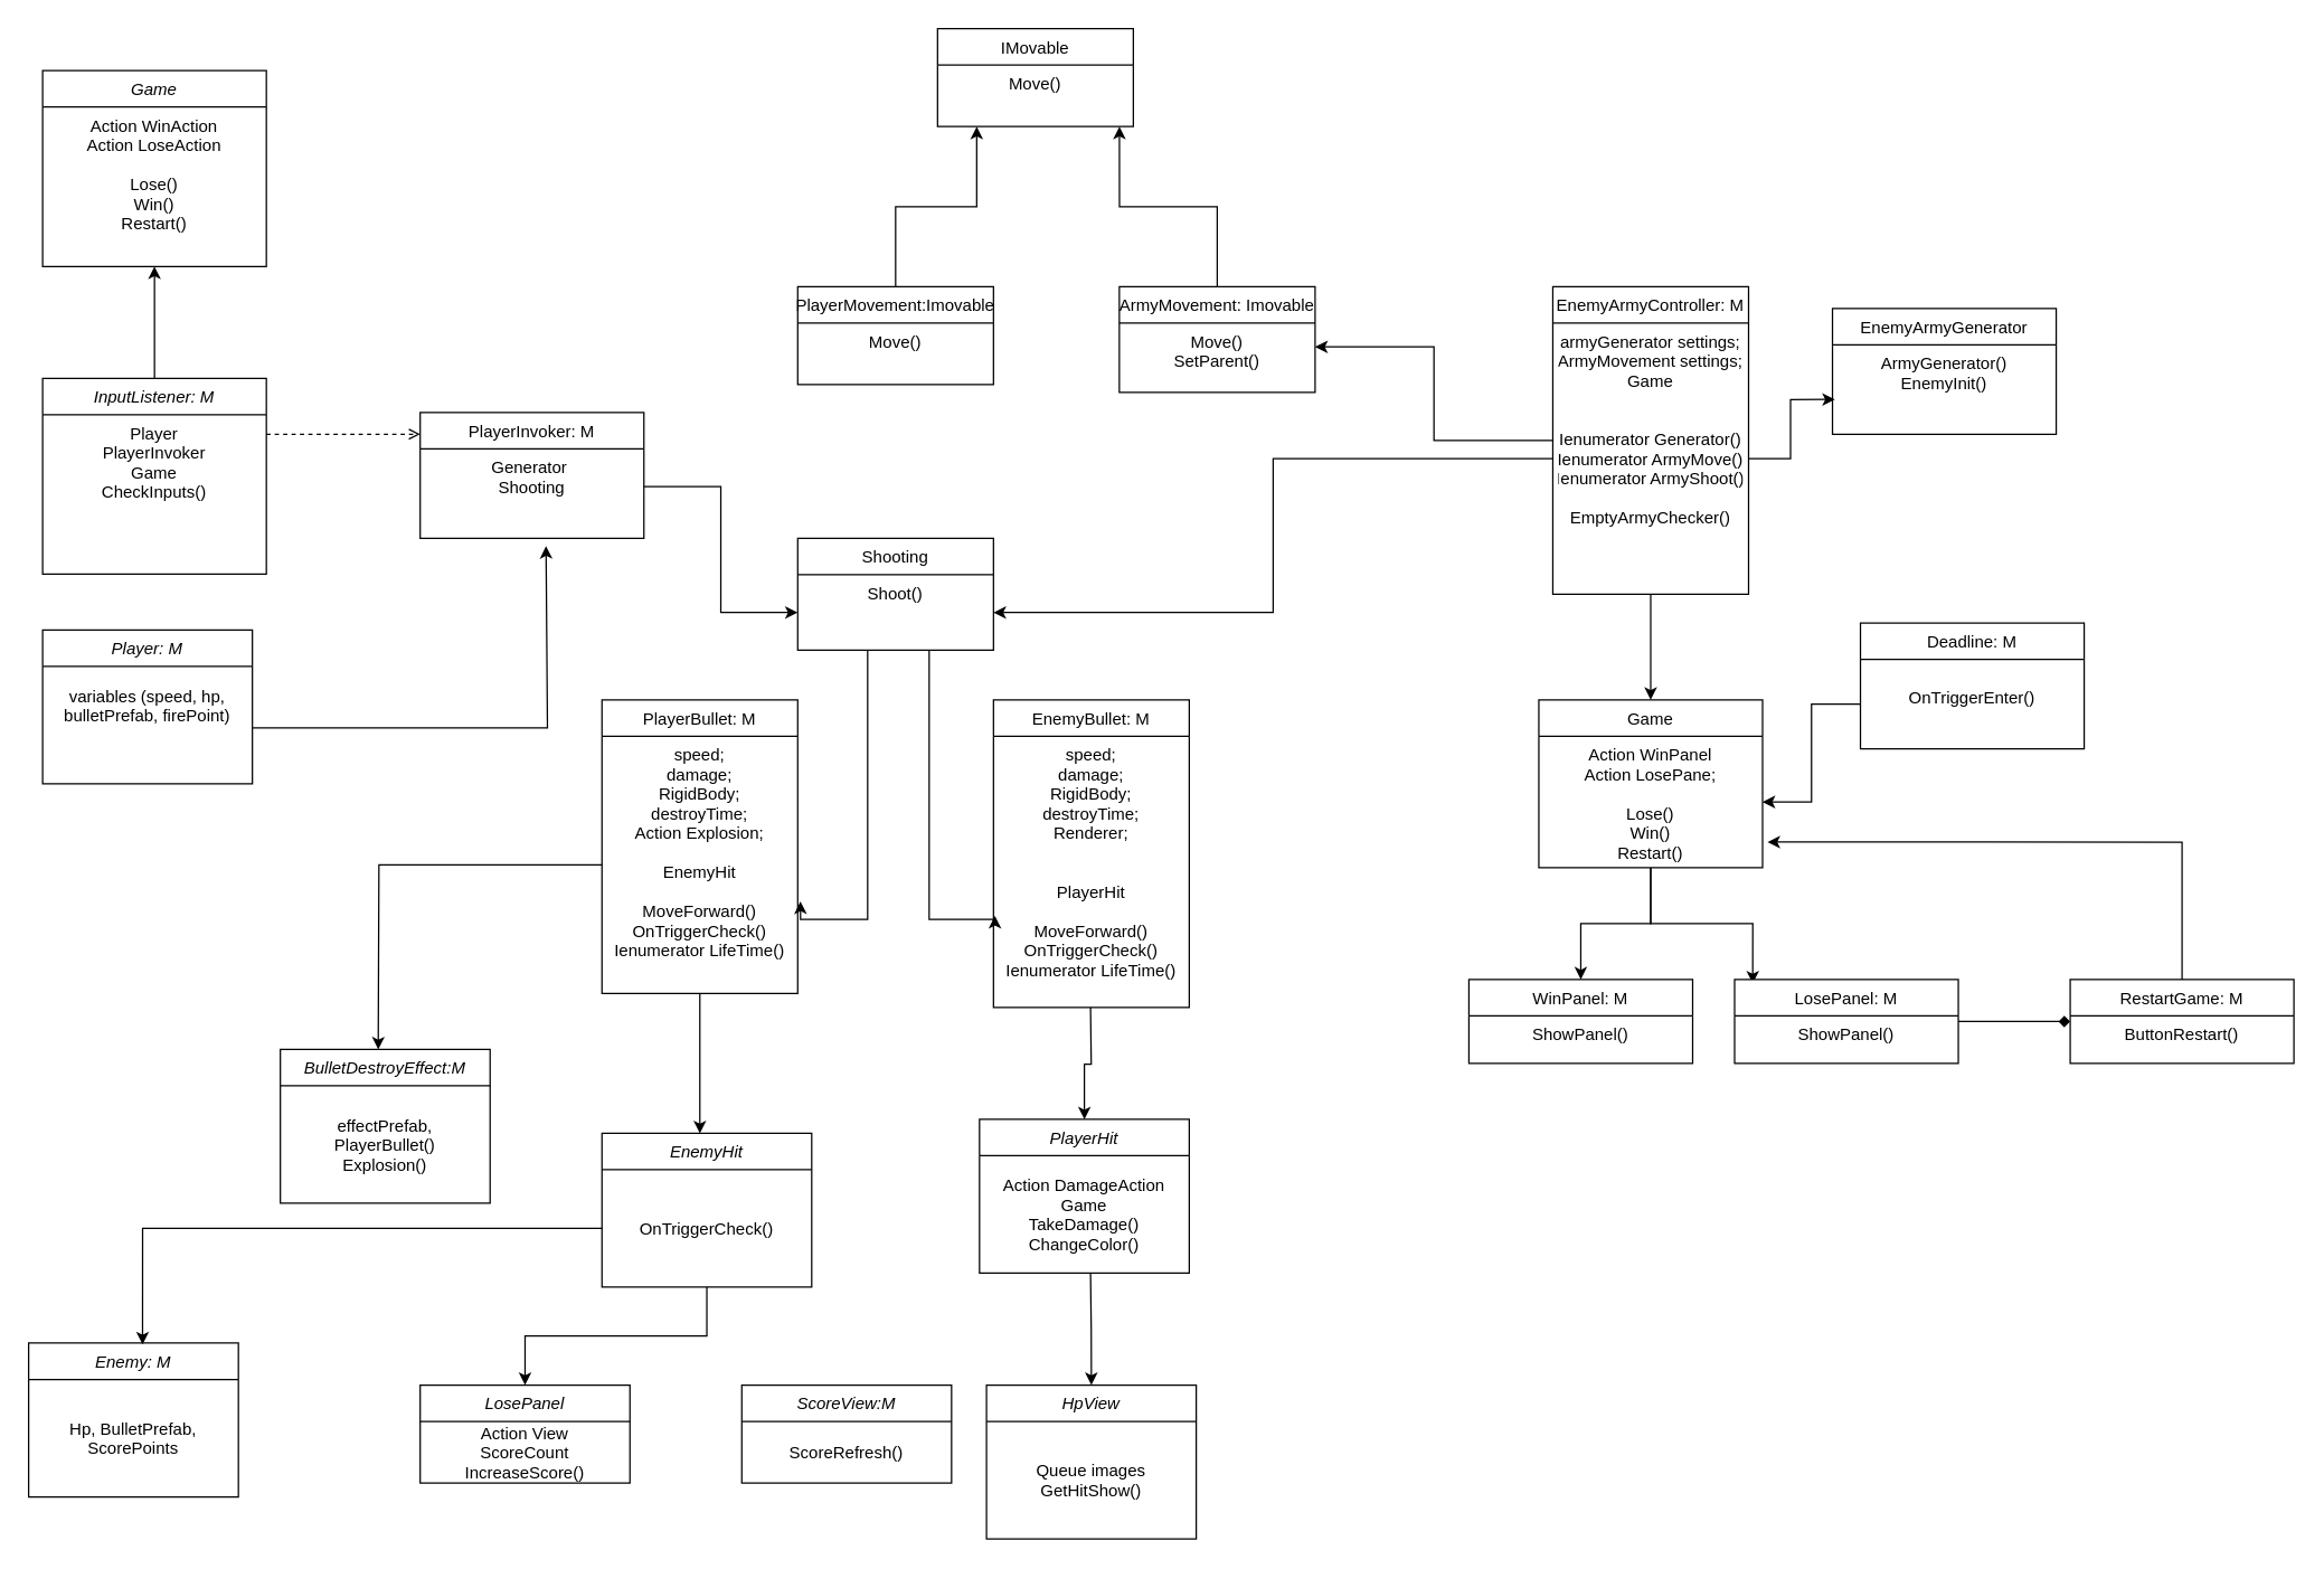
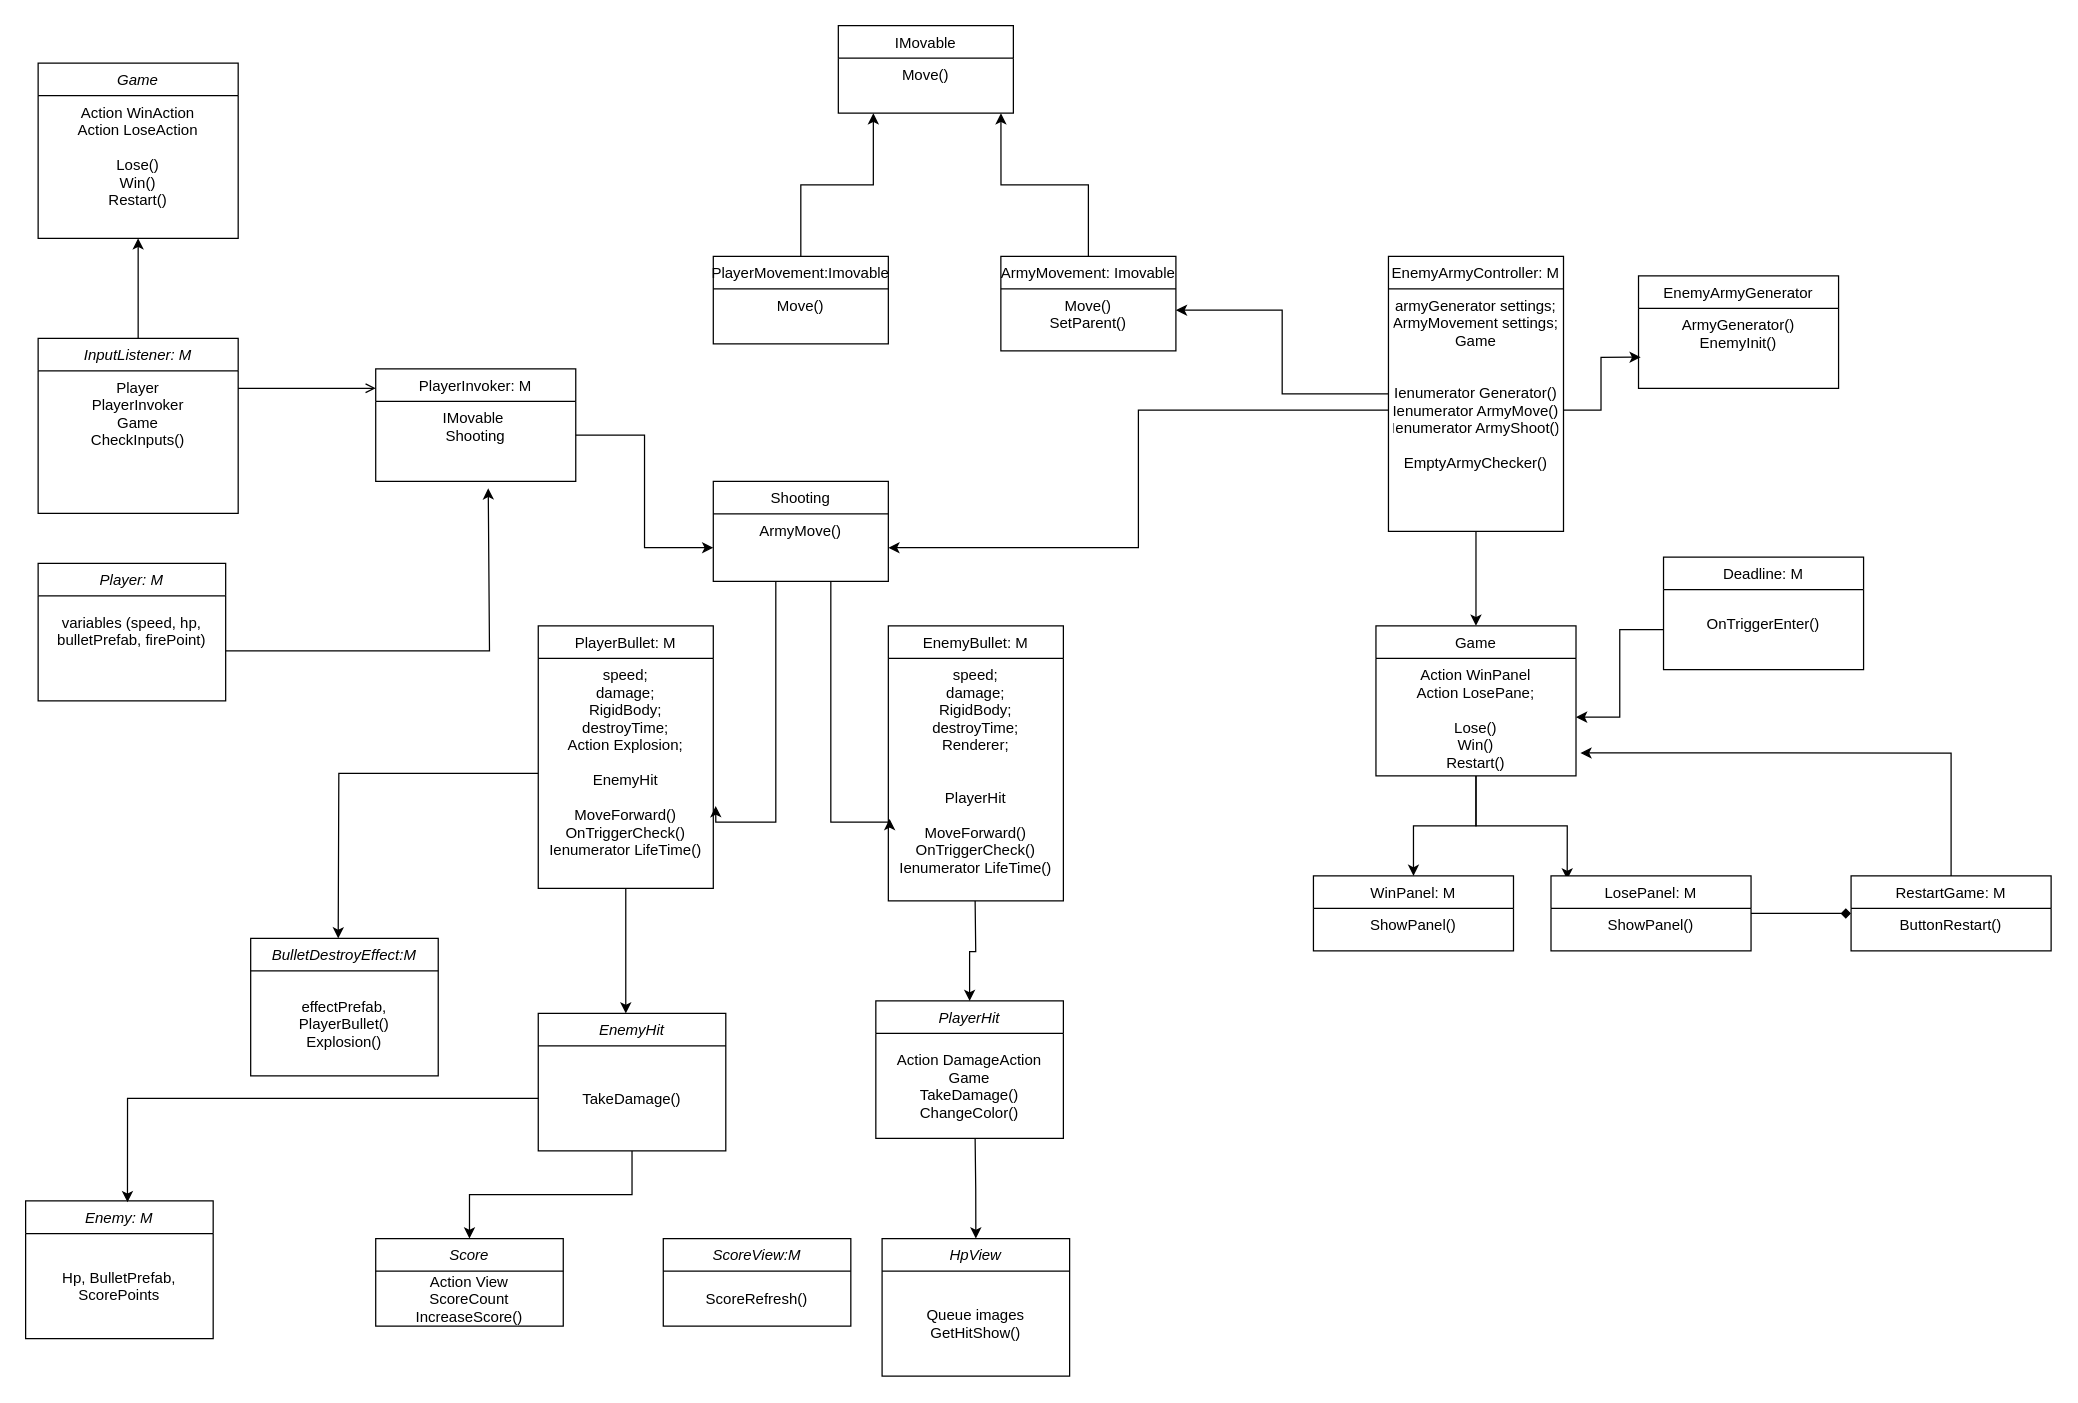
- <mxCell id="7" value="" style="endArrow=open;shadow=0;strokeWidth=1;rounded=0;endFill=1;edgeStyle=elbowEdgeStyle;elbow=vertical;dashed=1;" edge="1" parent="1" source="3" target="5"><mxGeometry x="0.5" y="41" relative="1" as="geometry"><mxPoint x="320" y="332" as="sourcePoint" /><mxPoint x="480" y="332" as="targetPoint" /><mxPoint x="-40" y="32" as="offset" /><Array as="points"><mxPoint x="245" y="310" /></Array></mxGeometry></mxCell>
+ <mxCell id="7" value="" style="endArrow=open;shadow=0;strokeWidth=1;rounded=0;endFill=1;edgeStyle=elbowEdgeStyle;elbow=vertical;" edge="1" parent="1" source="3" target="5"><mxGeometry x="0.5" y="41" relative="1" as="geometry"><mxPoint x="320" y="332" as="sourcePoint" /><mxPoint x="480" y="332" as="targetPoint" /><mxPoint x="-40" y="32" as="offset" /><Array as="points"><mxPoint x="245" y="310" /></Array></mxGeometry></mxCell>
- <mxCell id="6" value="Generator &#10;Shooting" style="text;align=center;verticalAlign=top;spacingLeft=4;spacingRight=4;overflow=hidden;rotatable=0;points=[[0,0.5],[1,0.5]];portConstraint=eastwest;" vertex="1" parent="5"><mxGeometry y="26" width="160" height="54" as="geometry" /></mxCell>
+ <mxCell id="6" value="IMovable &#10;Shooting" style="text;align=center;verticalAlign=top;spacingLeft=4;spacingRight=4;overflow=hidden;rotatable=0;points=[[0,0.5],[1,0.5]];portConstraint=eastwest;" vertex="1" parent="5"><mxGeometry y="26" width="160" height="54" as="geometry" /></mxCell>
- <mxCell id="17" value="Shoot()" style="text;align=center;verticalAlign=top;spacingLeft=4;spacingRight=4;overflow=hidden;rotatable=0;points=[[0,0.5],[1,0.5]];portConstraint=eastwest;" vertex="1" parent="16"><mxGeometry y="26" width="140" height="54" as="geometry" /></mxCell>
+ <mxCell id="17" value="ArmyMove()" style="text;align=center;verticalAlign=top;spacingLeft=4;spacingRight=4;overflow=hidden;rotatable=0;points=[[0,0.5],[1,0.5]];portConstraint=eastwest;" vertex="1" parent="16"><mxGeometry y="26" width="140" height="54" as="geometry" /></mxCell>
- <mxCell id="35" value="OnTriggerCheck()" style="text;align=center;verticalAlign=middle;spacingLeft=4;spacingRight=4;overflow=hidden;rotatable=0;points=[[0,0.5],[1,0.5]];portConstraint=eastwest;" vertex="1" parent="34"><mxGeometry y="26" width="150" height="84" as="geometry" /></mxCell>
+ <mxCell id="35" value="TakeDamage()" style="text;align=center;verticalAlign=middle;spacingLeft=4;spacingRight=4;overflow=hidden;rotatable=0;points=[[0,0.5],[1,0.5]];portConstraint=eastwest;" vertex="1" parent="34"><mxGeometry y="26" width="150" height="84" as="geometry" /></mxCell>
- <mxCell id="70" value="LosePanel" style="swimlane;fontStyle=2;align=center;verticalAlign=top;childLayout=stackLayout;horizontal=1;startSize=26;horizontalStack=0;resizeParent=1;resizeLast=0;collapsible=1;marginBottom=0;rounded=0;shadow=0;strokeWidth=1;" vertex="1" parent="1"><mxGeometry x="300" y="990" width="150" height="70" as="geometry"><mxRectangle x="230" y="140" width="160" height="26" as="alternateBounds" /></mxGeometry></mxCell>
+ <mxCell id="70" value="Score" style="swimlane;fontStyle=2;align=center;verticalAlign=top;childLayout=stackLayout;horizontal=1;startSize=26;horizontalStack=0;resizeParent=1;resizeLast=0;collapsible=1;marginBottom=0;rounded=0;shadow=0;strokeWidth=1;" vertex="1" parent="1"><mxGeometry x="300" y="990" width="150" height="70" as="geometry"><mxRectangle x="230" y="140" width="160" height="26" as="alternateBounds" /></mxGeometry></mxCell>
